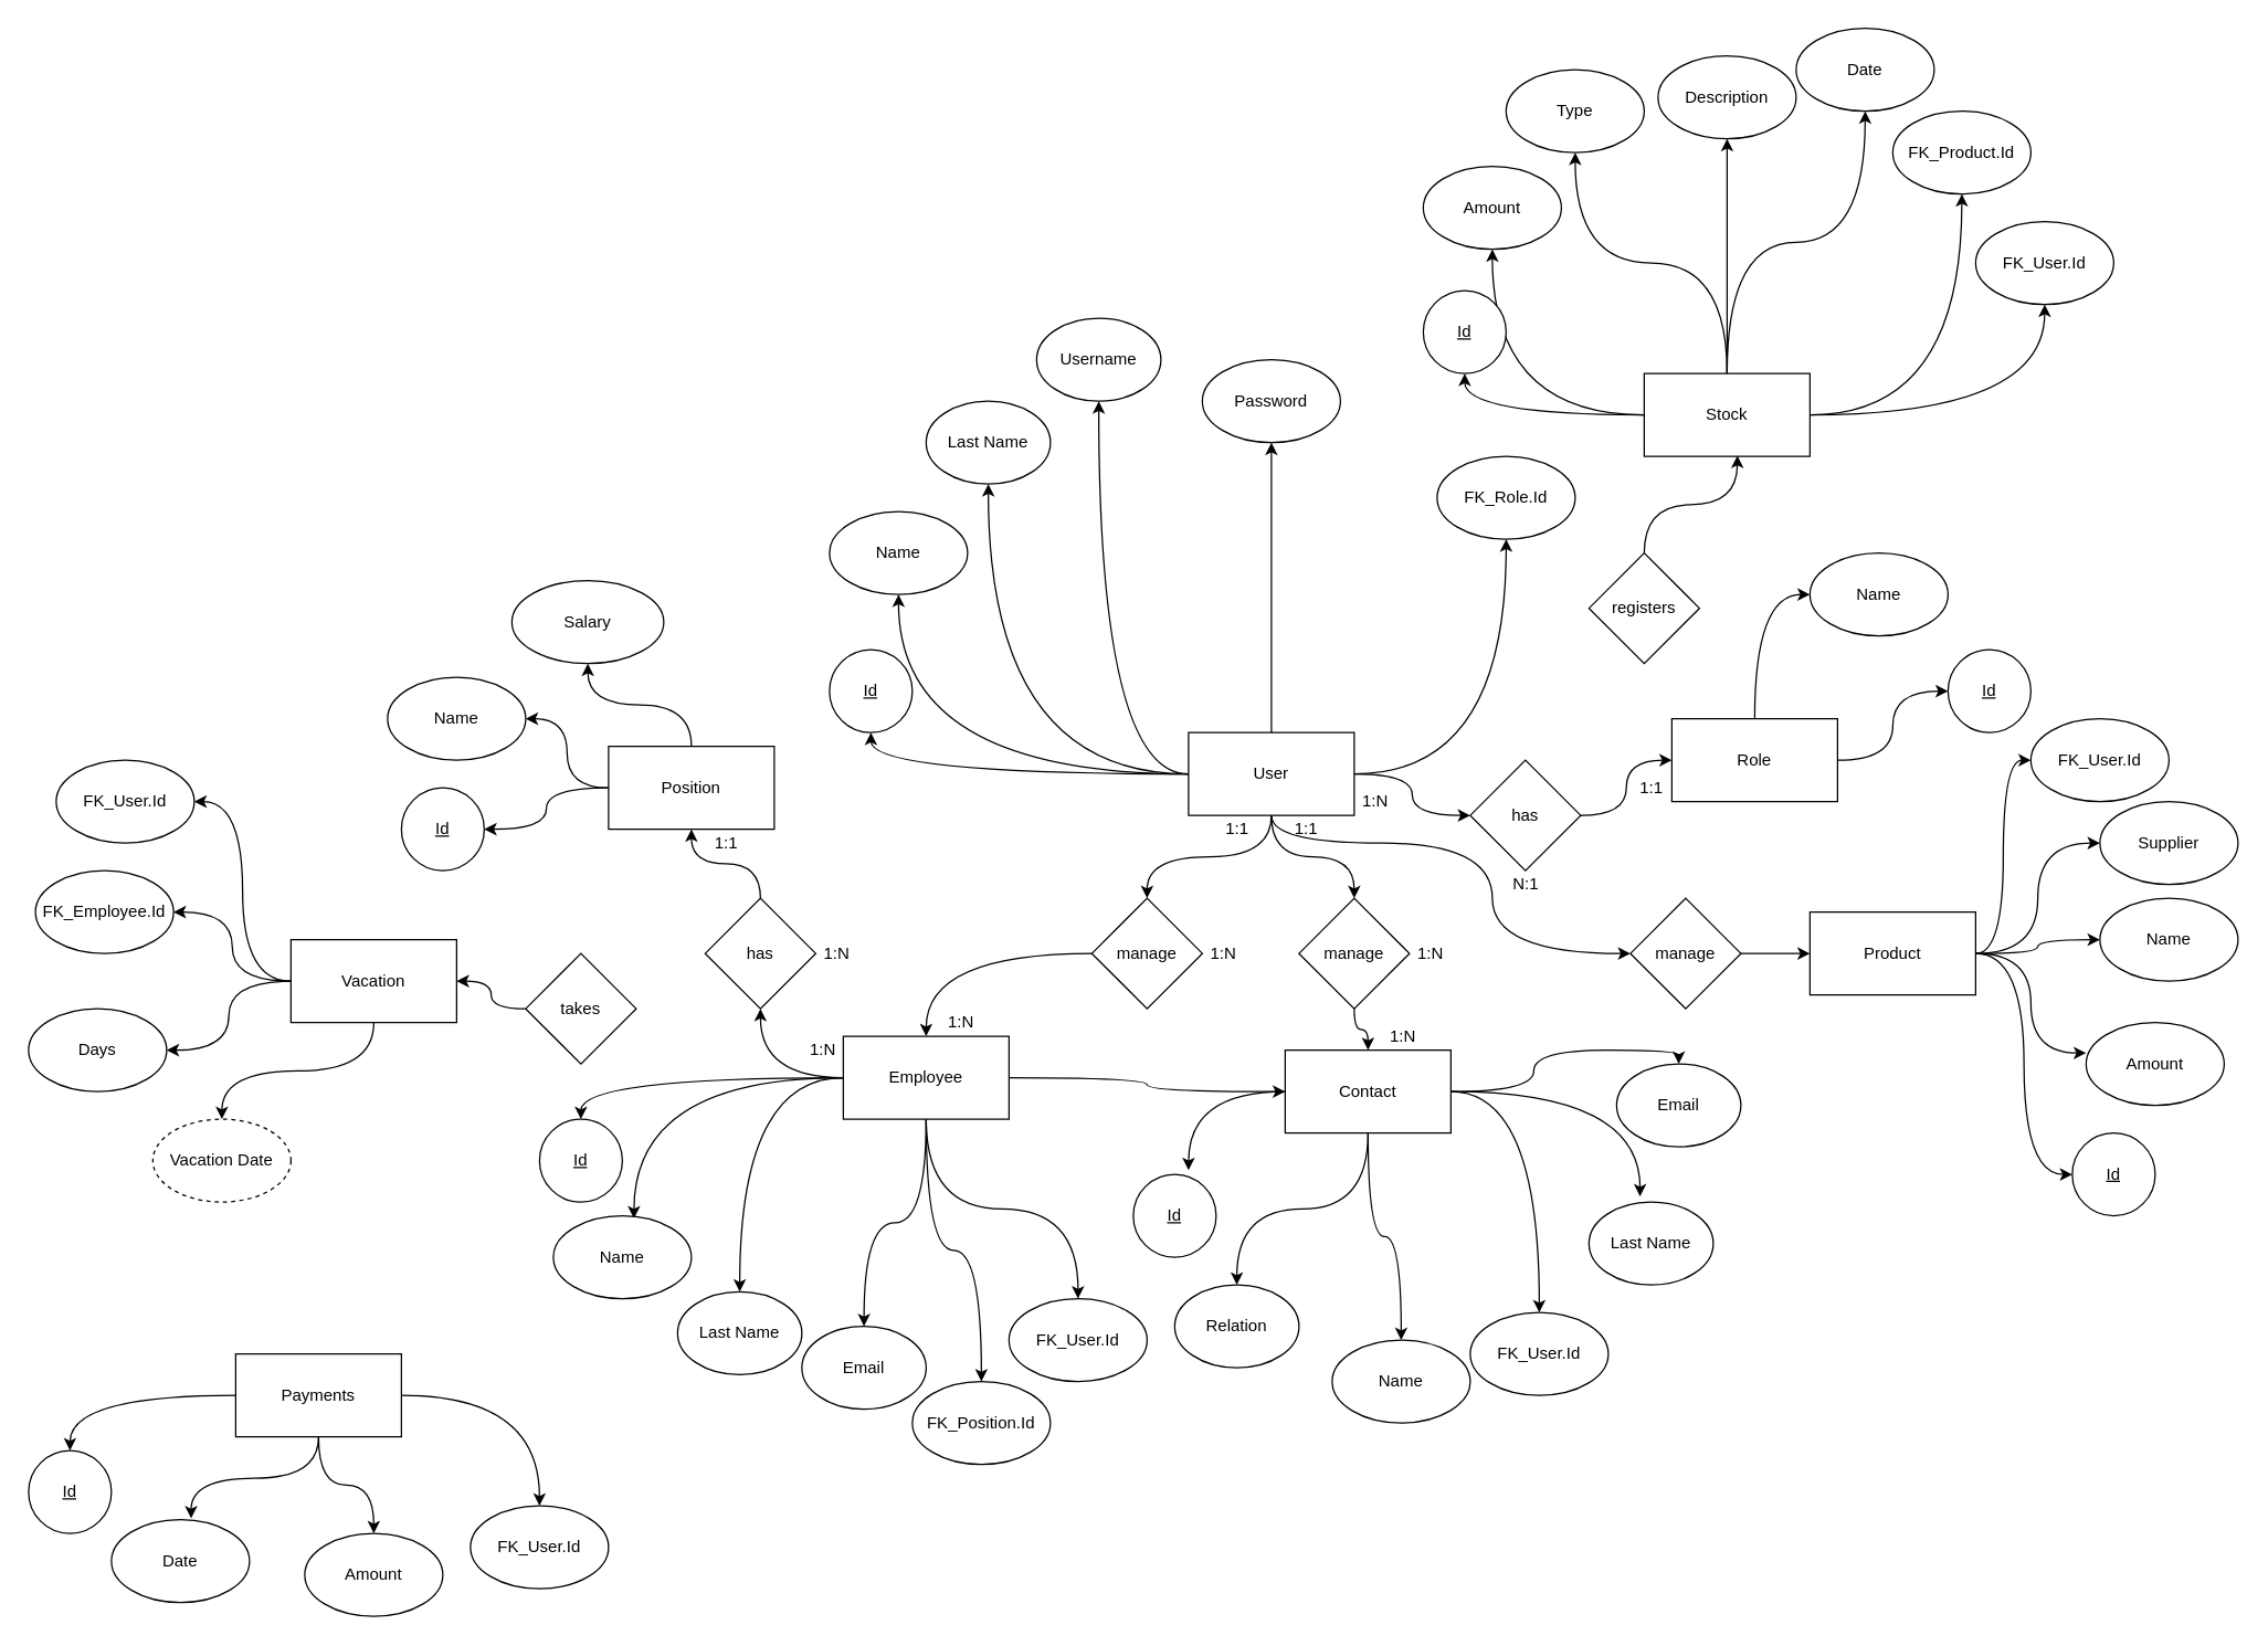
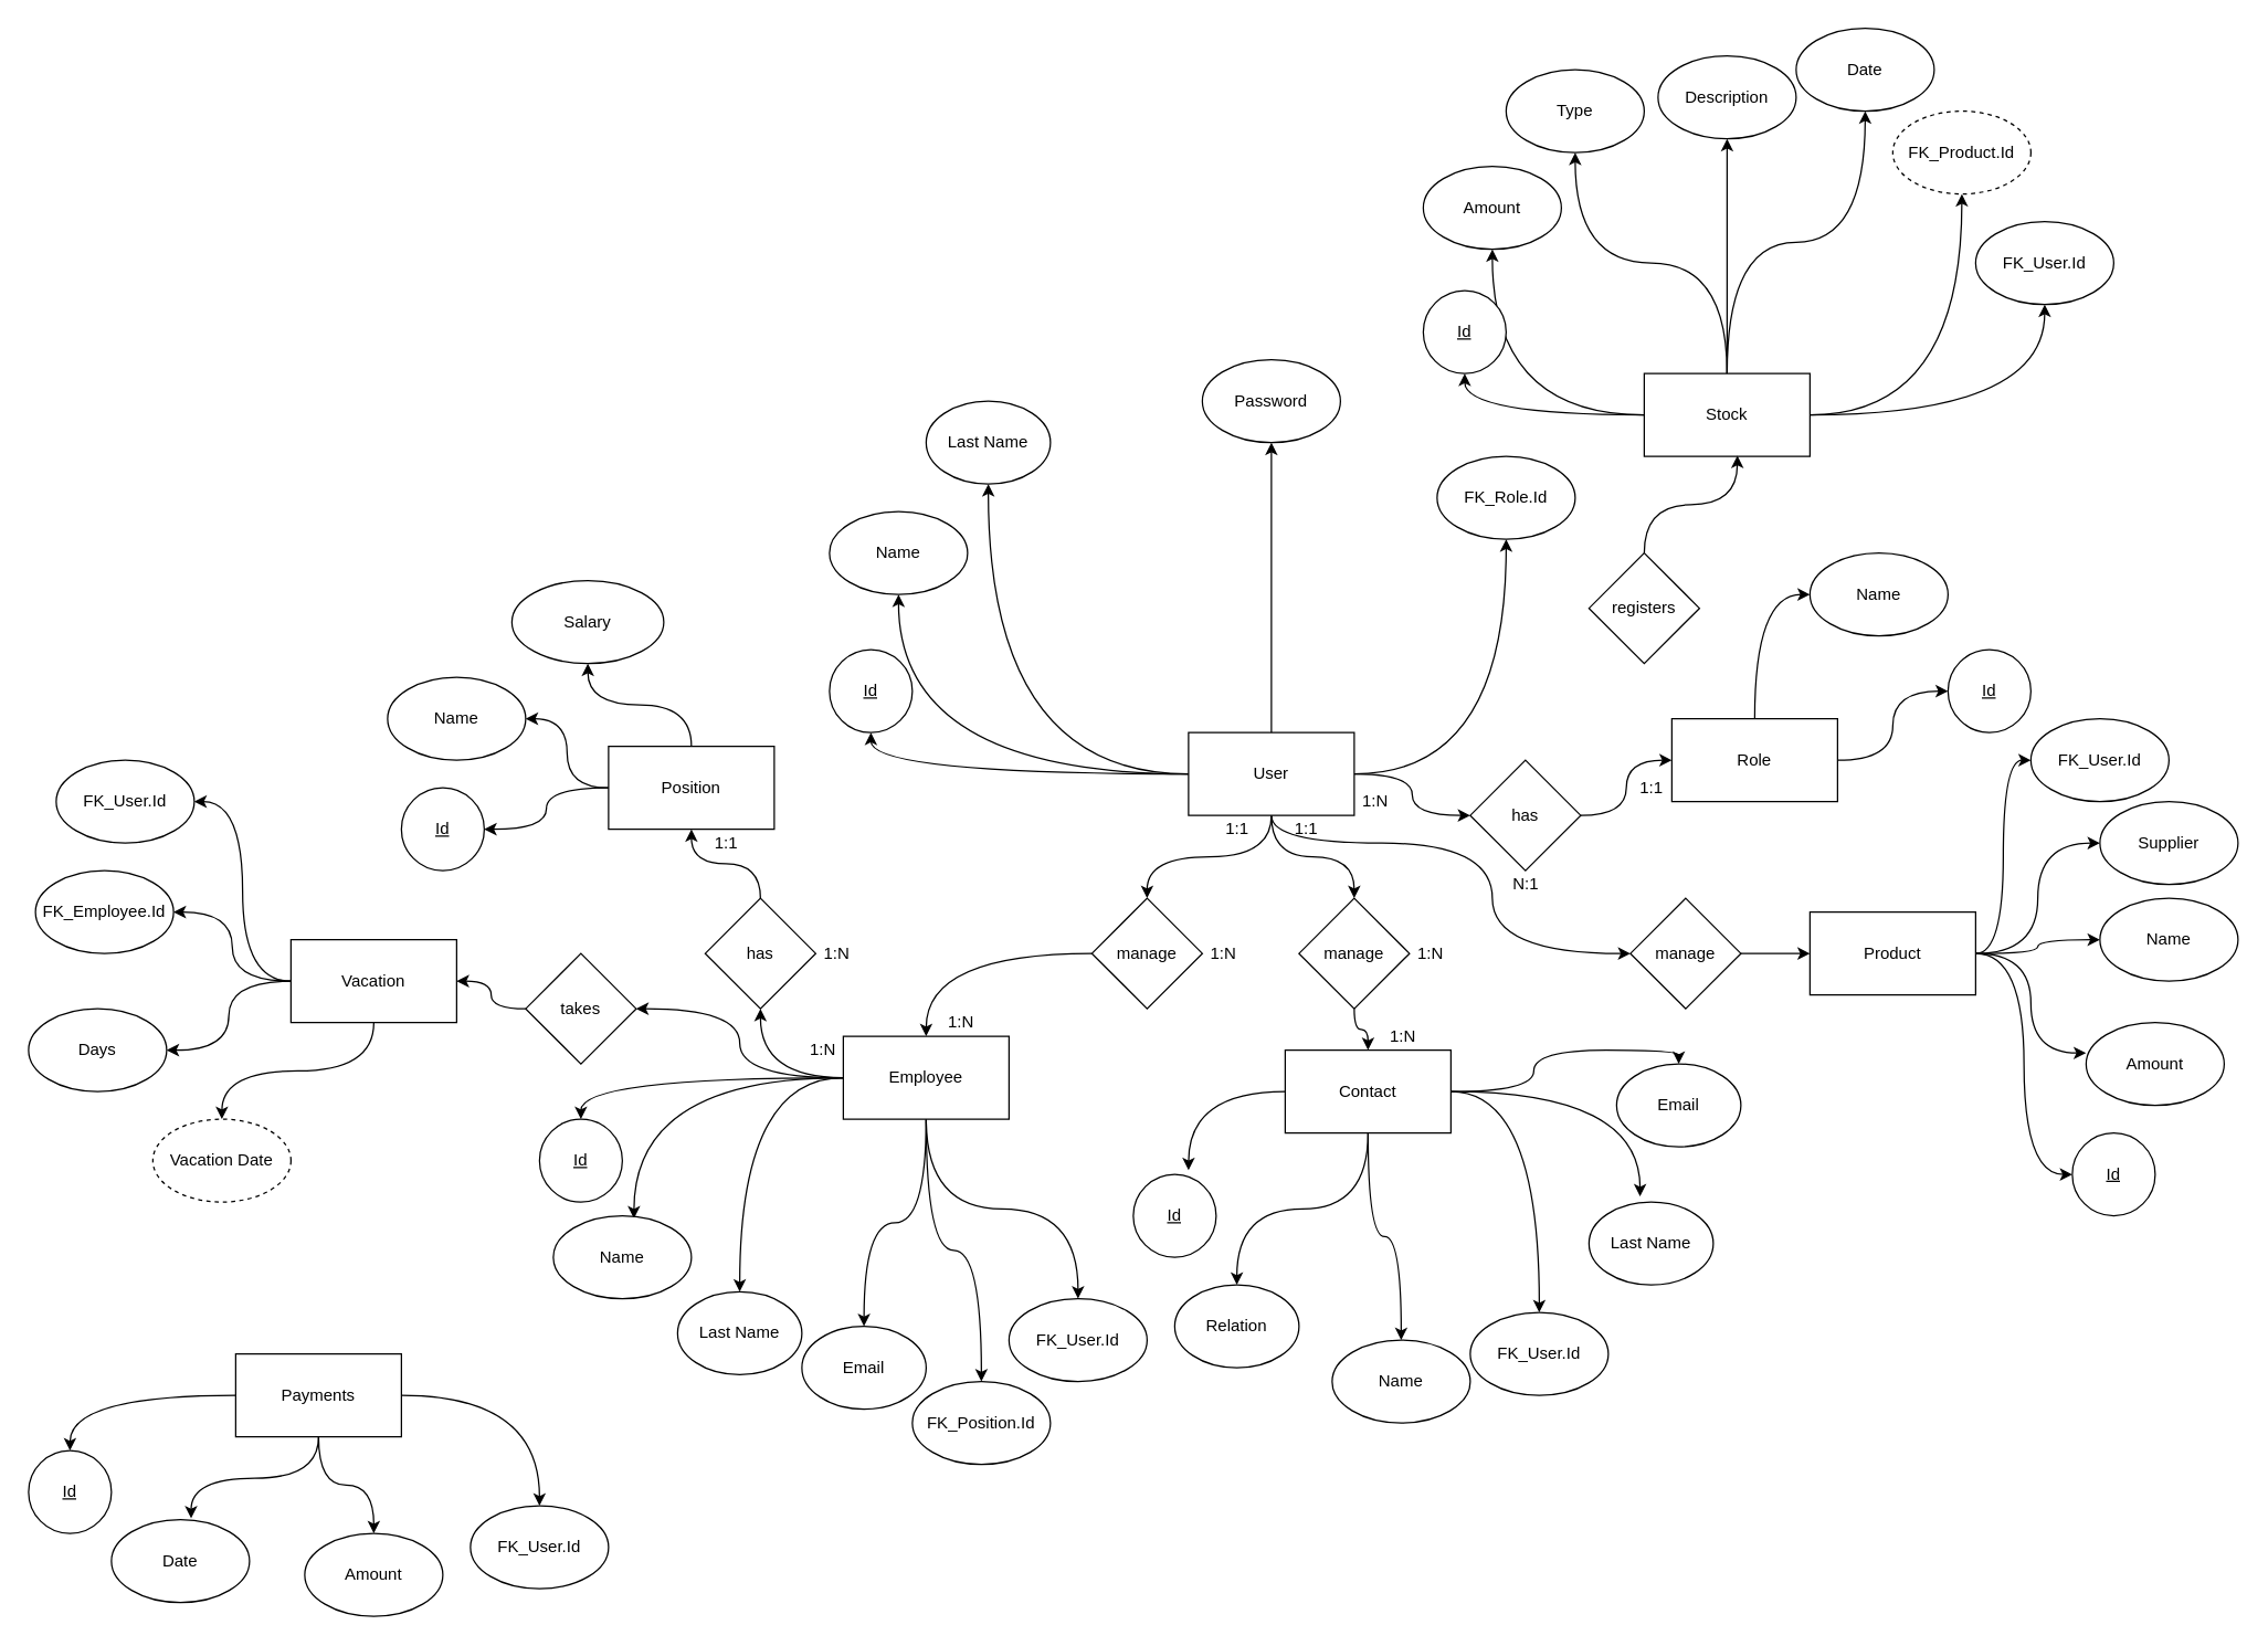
- <mxCell id="118" value="FK_Product.Id" style="ellipse;whiteSpace=wrap;html=1;" parent="1" vertex="1"><mxGeometry x="1370" y="80" width="100" height="60" as="geometry" /></mxCell>
+ <mxCell id="118" value="FK_Product.Id" style="ellipse;whiteSpace=wrap;html=1;dashed=1;" parent="1" vertex="1"><mxGeometry x="1370" y="80" width="100" height="60" as="geometry" /></mxCell>
- <mxCell id="24" value="Username" style="ellipse;whiteSpace=wrap;html=1;" parent="1" vertex="1"><mxGeometry y="230" width="90" height="60" as="geometry" x="750" /></mxCell>
- <mxCell id="6" style="edgeStyle=orthogonalEdgeStyle;curved=1;html=1;fontColor=none;" parent="1" source="12" target="24" edge="1"><mxGeometry relative="1" as="geometry" /></mxCell>
- <mxCell id="42" style="edgeStyle=orthogonalEdgeStyle;html=1;curved=1;" parent="1" source="43" target="19" edge="1"><mxGeometry relative="1" as="geometry" /></mxCell>
+ <mxCell id="42" style="edgeStyle=orthogonalEdgeStyle;html=1;entryX=1;entryY=0.5;entryDx=0;entryDy=0;curved=1;" parent="1" source="43" target="84" edge="1"><mxGeometry relative="1" as="geometry" /></mxCell>
